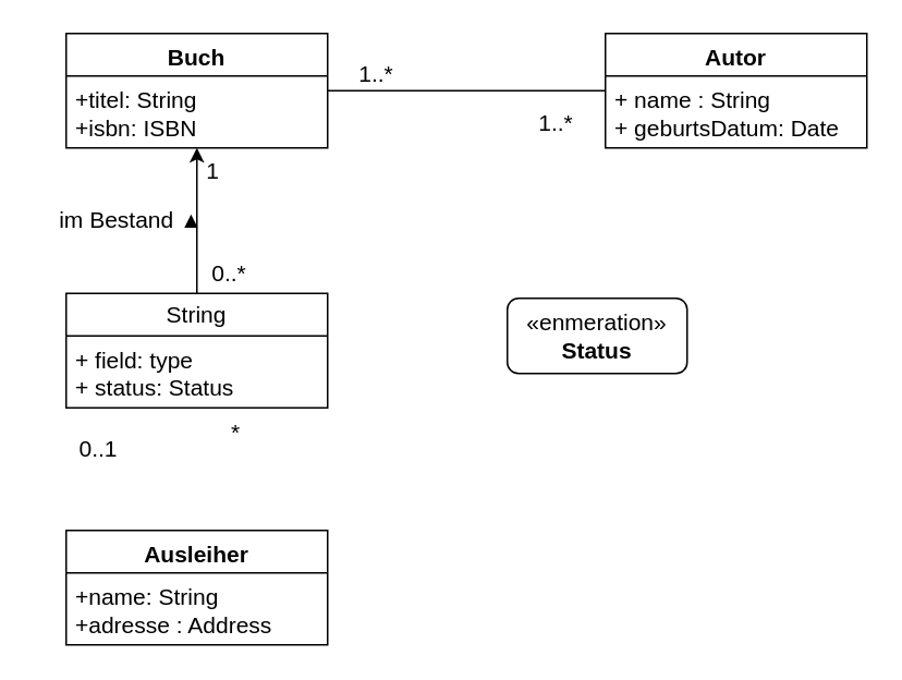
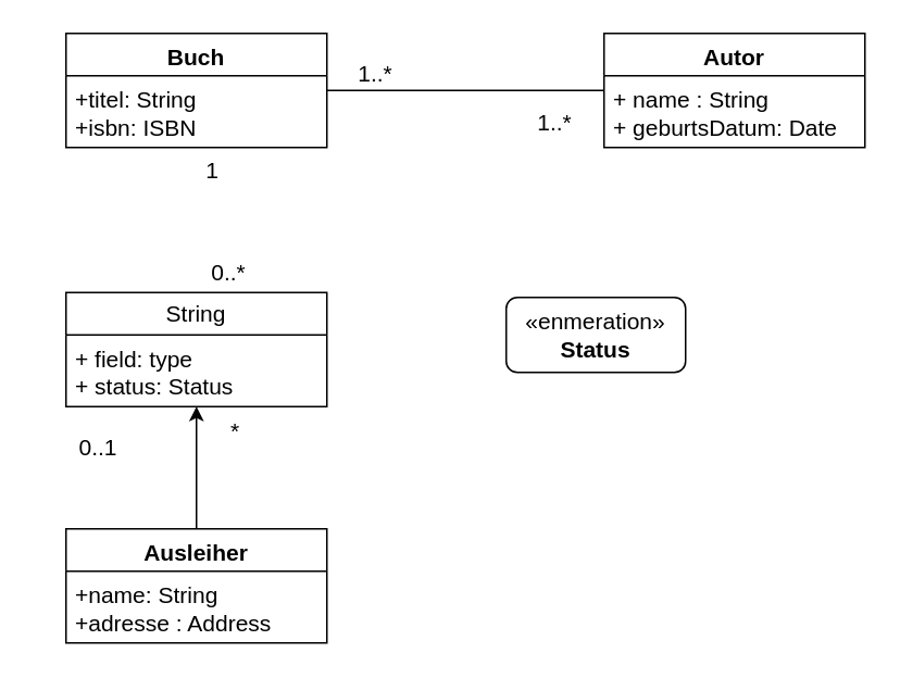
- <mxCell id="18" value="im Bestand ▲" style="text;html=1;align=center;verticalAlign=middle;whiteSpace=wrap;rounded=0;fontSize=14;" vertex="1" parent="1"><mxGeometry x="20" y="119" width="120" height="30" as="geometry" /></mxCell>
- <mxCell id="10" style="edgeStyle=orthogonalEdgeStyle;rounded=0;orthogonalLoop=1;jettySize=auto;html=1;fontSize=14;" edge="1" parent="1" source="11" target="3"><mxGeometry relative="1" as="geometry" /></mxCell>
+ <mxCell id="7" style="edgeStyle=orthogonalEdgeStyle;rounded=0;orthogonalLoop=1;jettySize=auto;html=1;fontSize=14;" edge="1" parent="1" source="8" target="11"><mxGeometry relative="1" as="geometry" /></mxCell>
